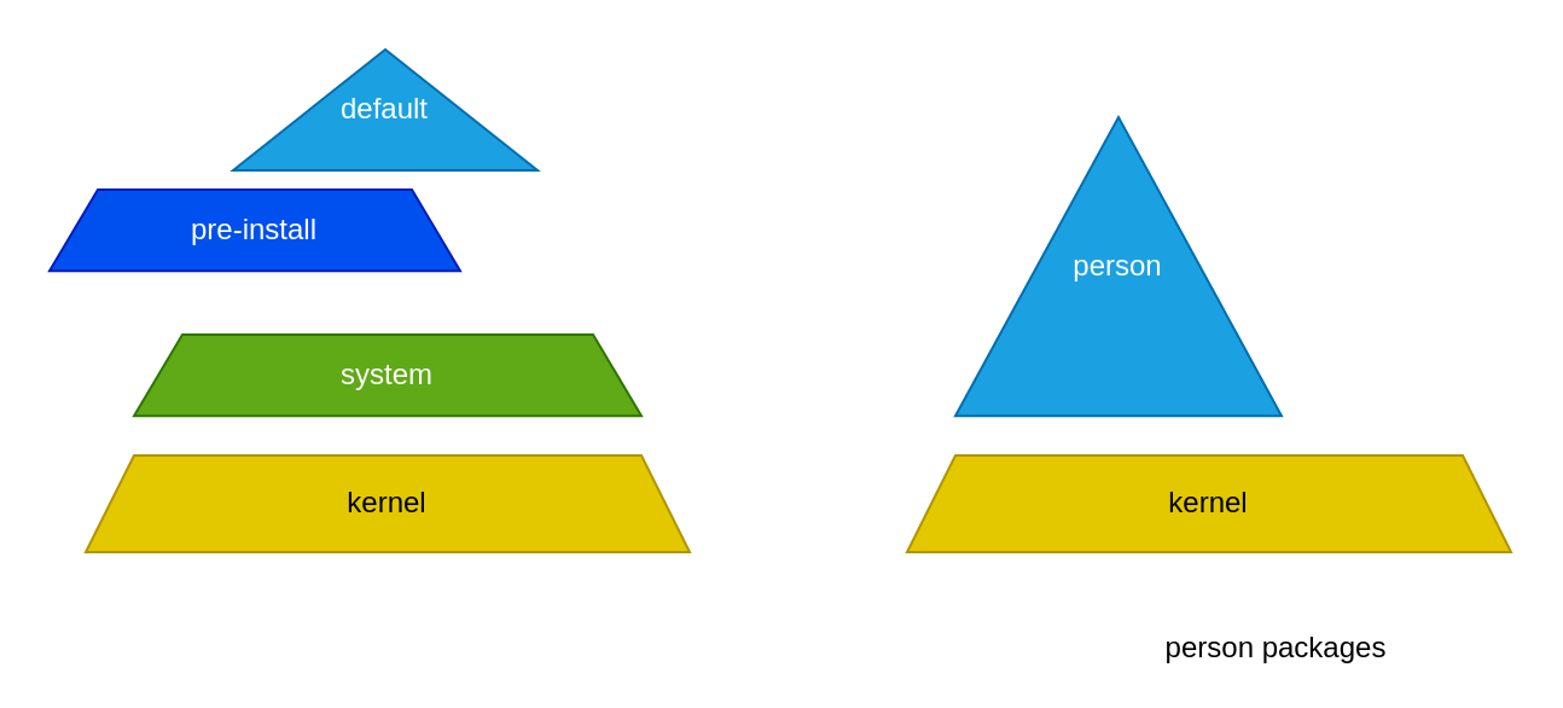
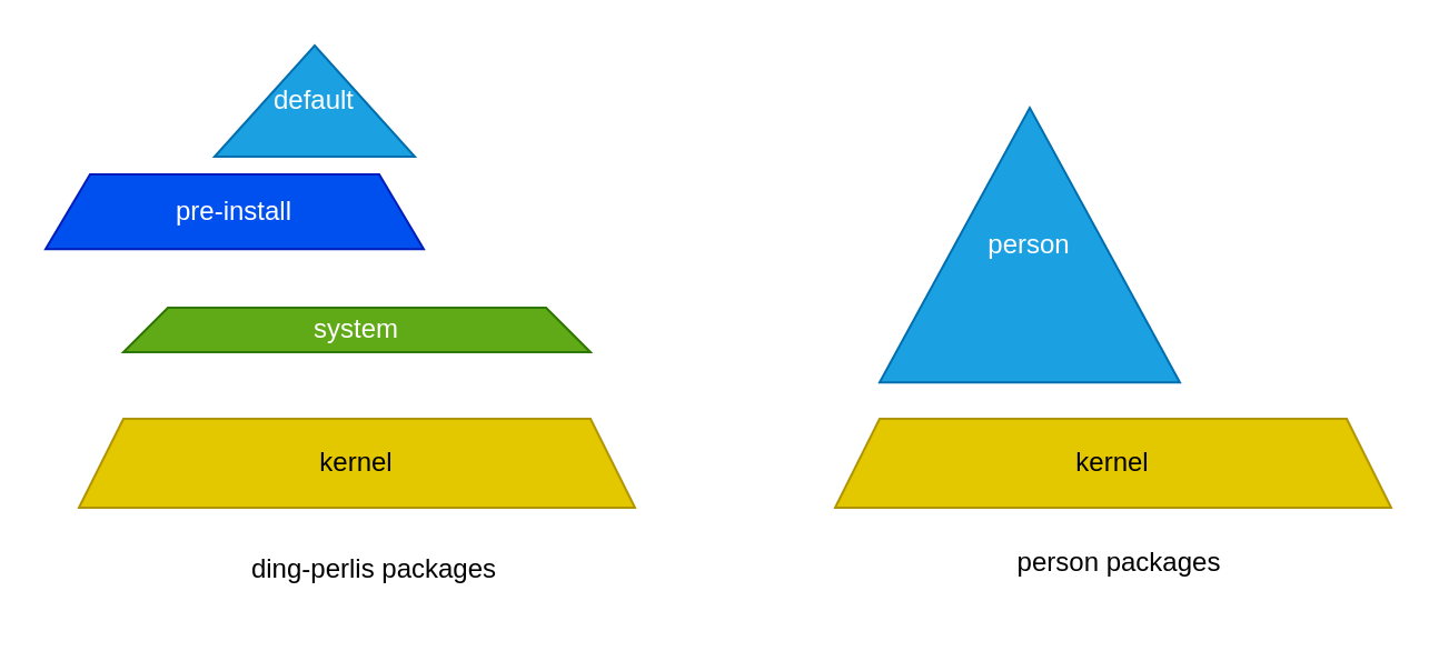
- <mxCell id="5" value="default" style="triangle;whiteSpace=wrap;html=1;direction=north;fillColor=#1ba1e2;fontColor=#ffffff;strokeColor=#006EAF;" vertex="1" parent="1"><mxGeometry x="96" y="20" width="126" height="50" as="geometry" /></mxCell>
+ <mxCell id="5" value="default" style="triangle;whiteSpace=wrap;html=1;direction=north;fillColor=#1ba1e2;fontColor=#ffffff;strokeColor=#006EAF;" vertex="1" parent="1"><mxGeometry x="96" y="20" width="90" height="50" as="geometry" /></mxCell>
- <mxCell id="3" value="system" style="shape=trapezoid;perimeter=trapezoidPerimeter;whiteSpace=wrap;html=1;fixedSize=1;fillColor=#60a917;fontColor=#ffffff;strokeColor=#2D7600;" vertex="1" parent="1"><mxGeometry x="55" y="138" width="210" height="33.6" as="geometry" /></mxCell>
+ <mxCell id="3" value="system" style="shape=trapezoid;perimeter=trapezoidPerimeter;whiteSpace=wrap;html=1;fixedSize=1;fillColor=#60a917;fontColor=#ffffff;strokeColor=#2D7600;" vertex="1" parent="1"><mxGeometry x="55" y="138" width="210" height="20" as="geometry" /></mxCell>
+ <mxCell id="8" value="ding-perlis packages" style="text;html=1;strokeColor=none;fillColor=none;align=center;verticalAlign=middle;whiteSpace=wrap;rounded=0;" vertex="1" parent="1"><mxGeometry x="100" y="241" width="136" height="30" as="geometry" /></mxCell>
- <mxCell id="9" value="person packages" style="text;html=1;strokeColor=none;fillColor=none;align=center;verticalAlign=middle;whiteSpace=wrap;rounded=0;" vertex="1" parent="1"><mxGeometry x="460" y="253" width="136" height="30" as="geometry" /></mxCell>
+ <mxCell id="9" value="person packages" style="text;html=1;strokeColor=none;fillColor=none;align=center;verticalAlign=middle;whiteSpace=wrap;rounded=0;" vertex="1" parent="1"><mxGeometry x="435" y="238" width="136" height="30" as="geometry" /></mxCell>
